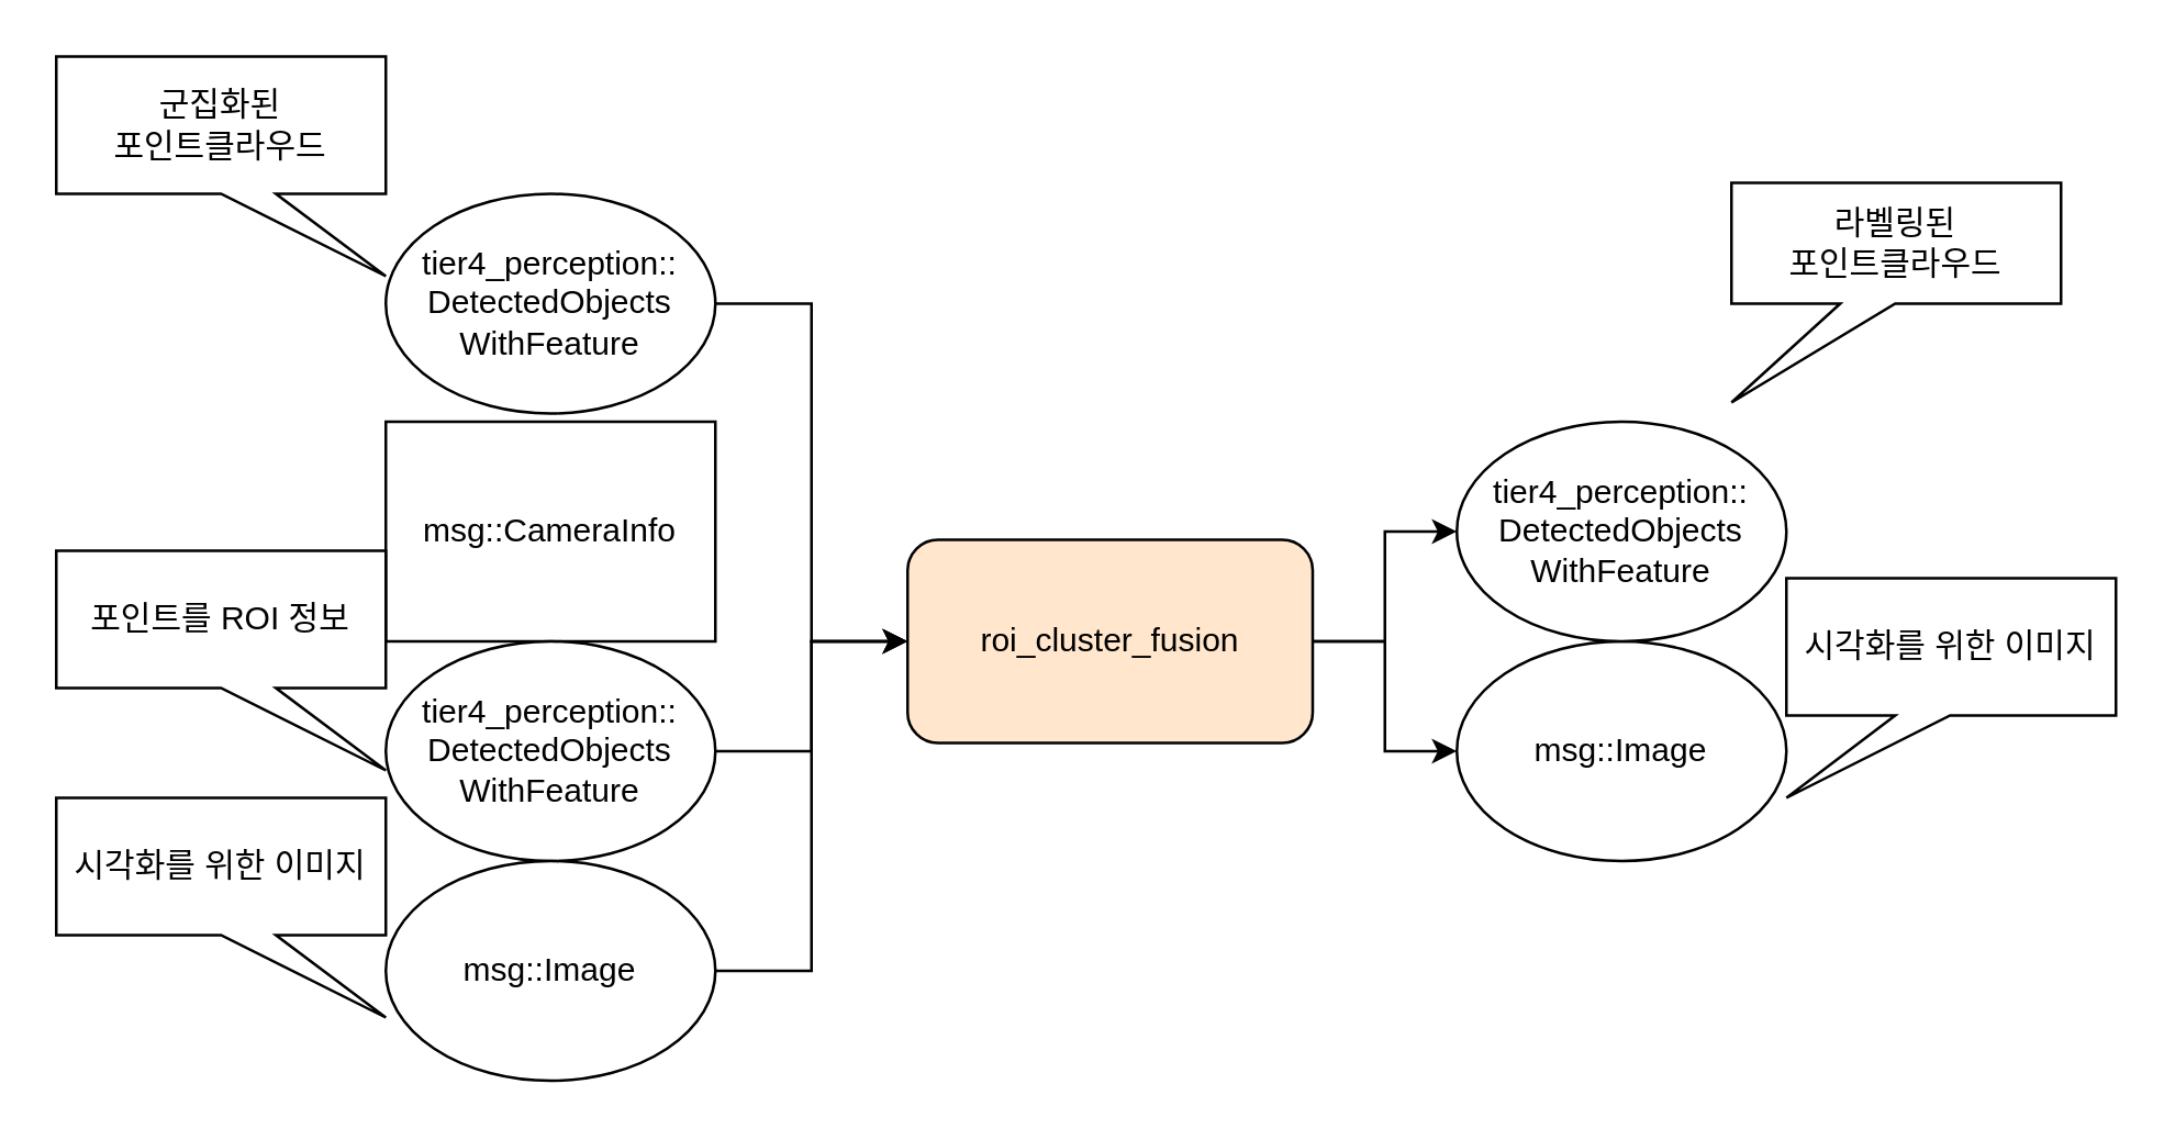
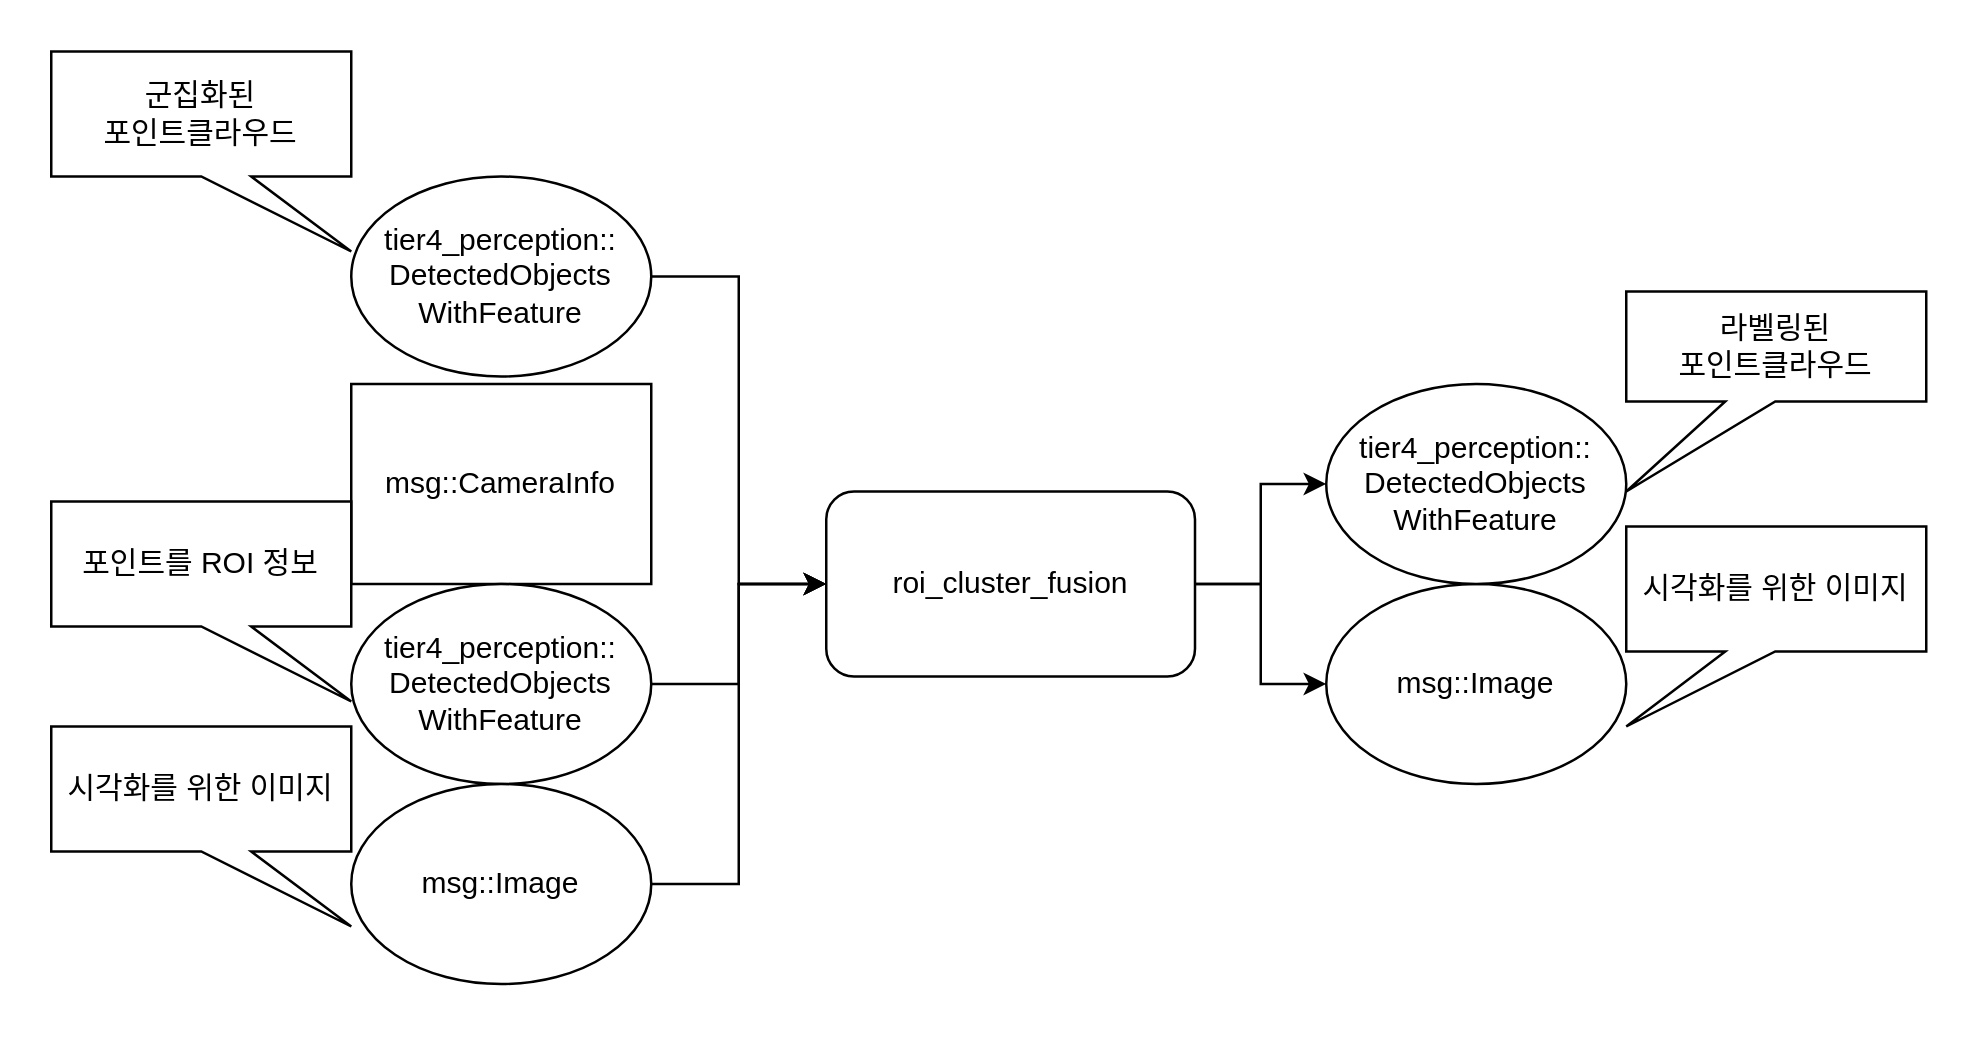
- <mxCell id="18" value="라벨링된 &lt;br&gt;포인트클라우드" style="shape=callout;whiteSpace=wrap;html=1;perimeter=calloutPerimeter;position2=0;size=36;position=0.33;" vertex="1" parent="1"><mxGeometry x="630" y="66" width="120" height="80" as="geometry" /></mxCell>
+ <mxCell id="18" value="라벨링된 &lt;br&gt;포인트클라우드" style="shape=callout;whiteSpace=wrap;html=1;perimeter=calloutPerimeter;position2=0;size=36;position=0.33;" vertex="1" parent="1"><mxGeometry x="650" y="116" width="120" height="80" as="geometry" /></mxCell>
- <mxCell id="4" value="&lt;div style=&quot;&quot;&gt;roi_cluster_fusion&lt;/div&gt;" style="rounded=1;whiteSpace=wrap;html=1;align=center;fillColor=#ffe6cc;" vertex="1" parent="1"><mxGeometry x="330" y="196" width="147.5" height="74" as="geometry" /></mxCell>
+ <mxCell id="4" value="&lt;div style=&quot;&quot;&gt;roi_cluster_fusion&lt;/div&gt;" style="rounded=1;whiteSpace=wrap;html=1;align=center;" vertex="1" parent="1"><mxGeometry x="330" y="196" width="147.5" height="74" as="geometry" /></mxCell>
